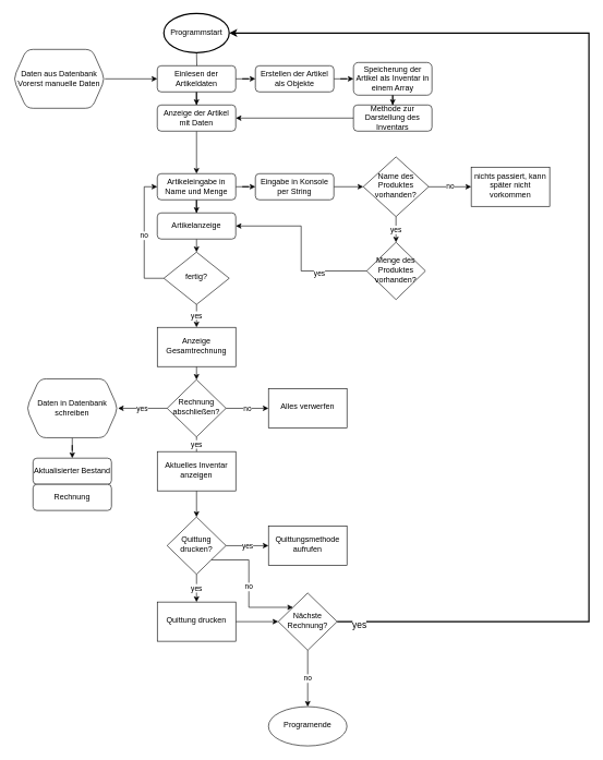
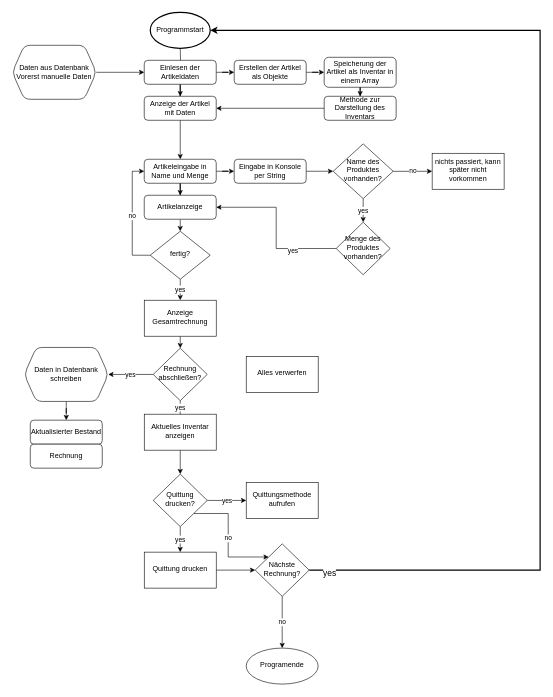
- <mxCell id="36" value="no" style="edgeStyle=orthogonalEdgeStyle;rounded=0;orthogonalLoop=1;jettySize=auto;html=1;" parent="1" source="38" target="39" edge="1"><mxGeometry relative="1" as="geometry" /></mxCell>
